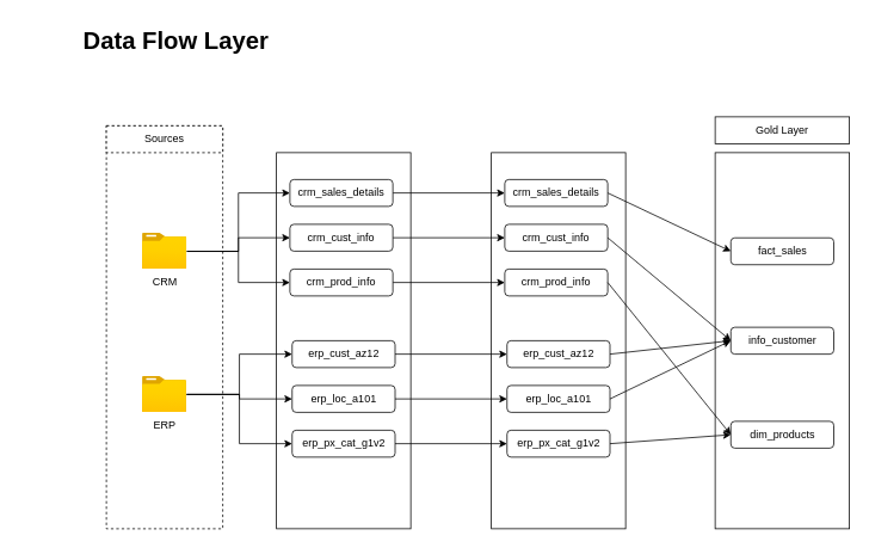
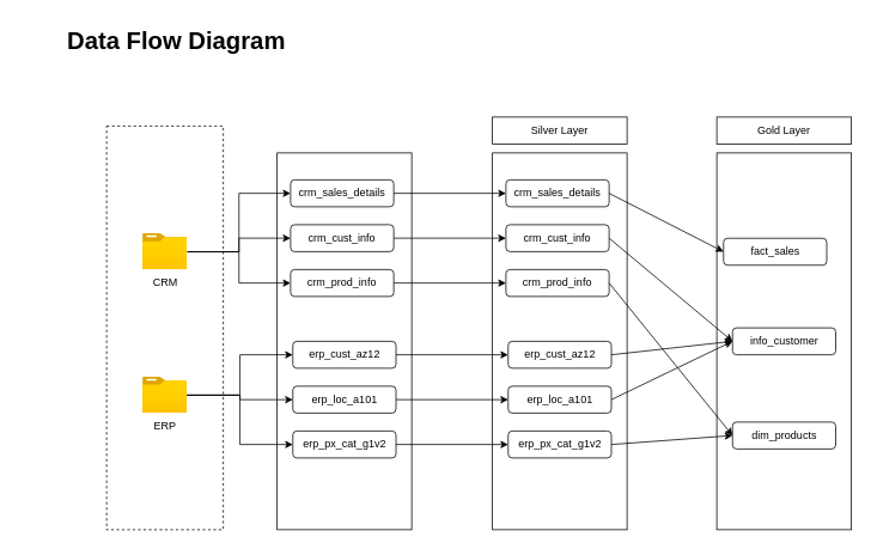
- <mxCell id="25" value="&lt;b&gt;&lt;font style=&quot;font-size: 27px;&quot;&gt;Data Flow Layer&lt;/font&gt;&lt;/b&gt;" style="text;html=1;align=center;verticalAlign=middle;whiteSpace=wrap;rounded=0;" vertex="1" parent="1"><mxGeometry x="20.5" y="20" width="350" height="50" as="geometry" /></mxCell>
+ <mxCell id="25" value="&lt;b&gt;&lt;font style=&quot;font-size: 27px;&quot;&gt;Data Flow Diagram&lt;/font&gt;&lt;/b&gt;" style="text;html=1;align=center;verticalAlign=middle;whiteSpace=wrap;rounded=0;" vertex="1" parent="1"><mxGeometry x="20.5" y="20" width="350" height="50" as="geometry" /></mxCell>
+ <mxCell id="26" value="Silver Layer" style="rounded=0;whiteSpace=wrap;html=1;fillColor=none;" vertex="1" parent="1"><mxGeometry x="548" y="130" width="150" height="30" as="geometry" /></mxCell>
- <mxCell id="3" value="Sources" style="rounded=0;whiteSpace=wrap;html=1;dashed=1;" parent="1" vertex="1"><mxGeometry x="118" y="140" width="130" height="30" as="geometry" /></mxCell>
- <mxCell id="36" value="fact_sales" style="rounded=1;whiteSpace=wrap;html=1;" vertex="1" parent="1"><mxGeometry x="815.5" y="265.14" width="115" height="30" as="geometry" /></mxCell>
+ <mxCell id="36" value="fact_sales" style="rounded=1;whiteSpace=wrap;html=1;" vertex="1" parent="1"><mxGeometry x="805.5" y="265.14" width="115" height="30" as="geometry" /></mxCell>
